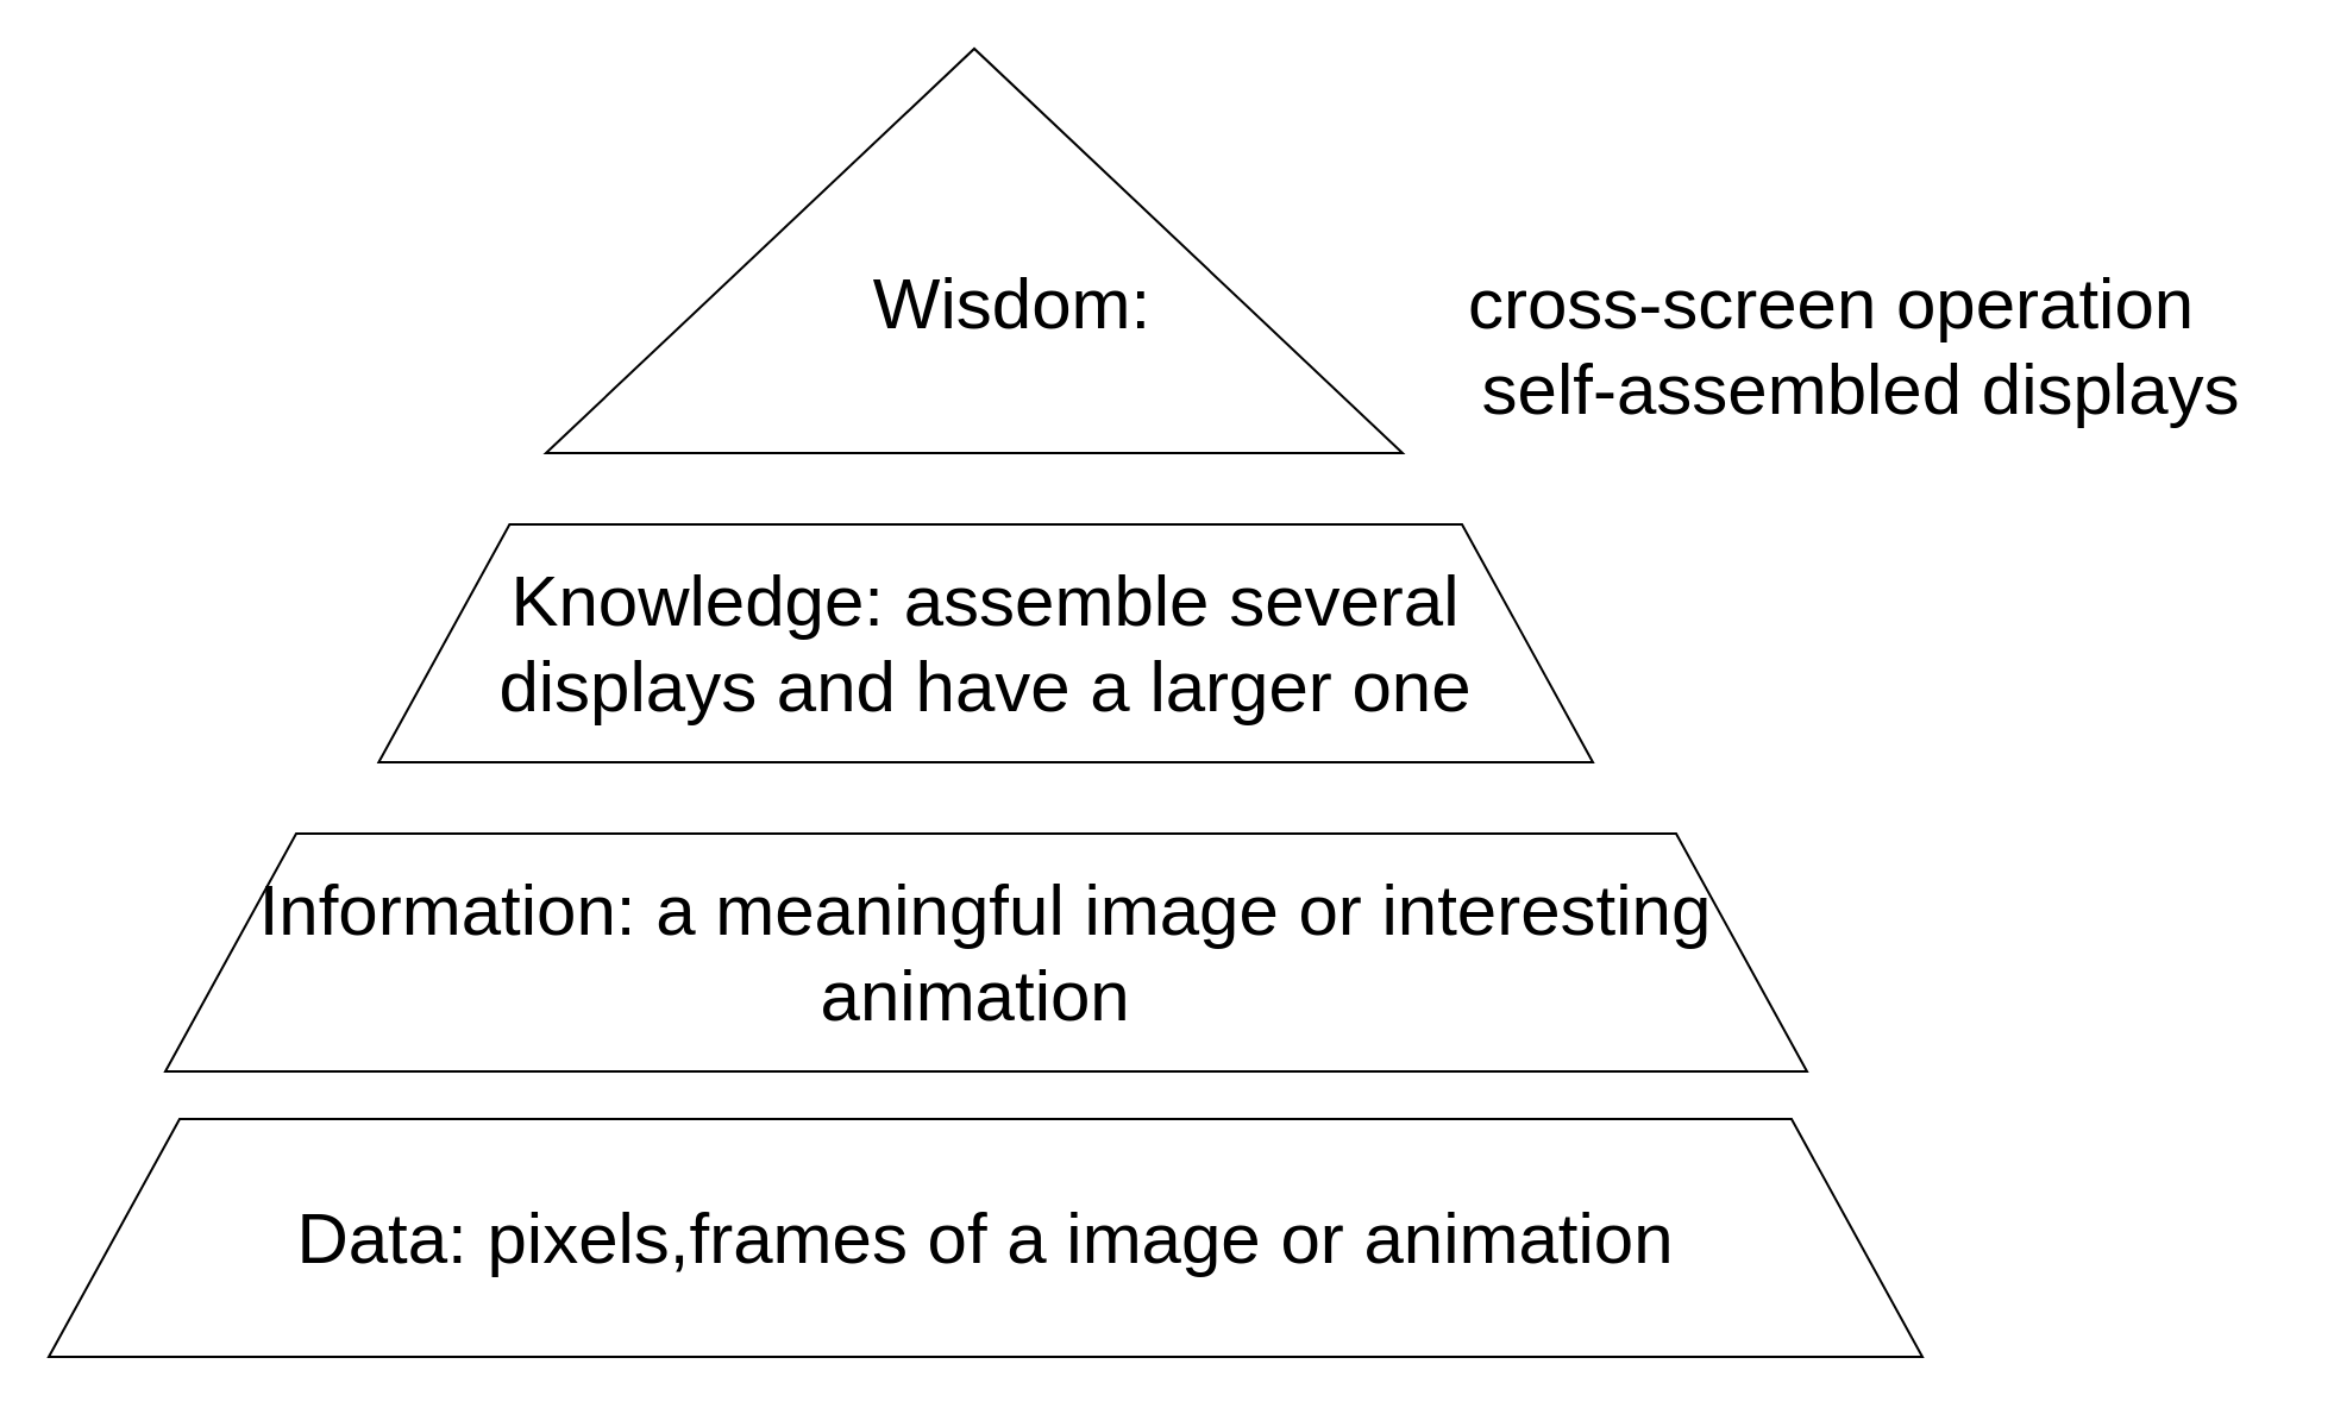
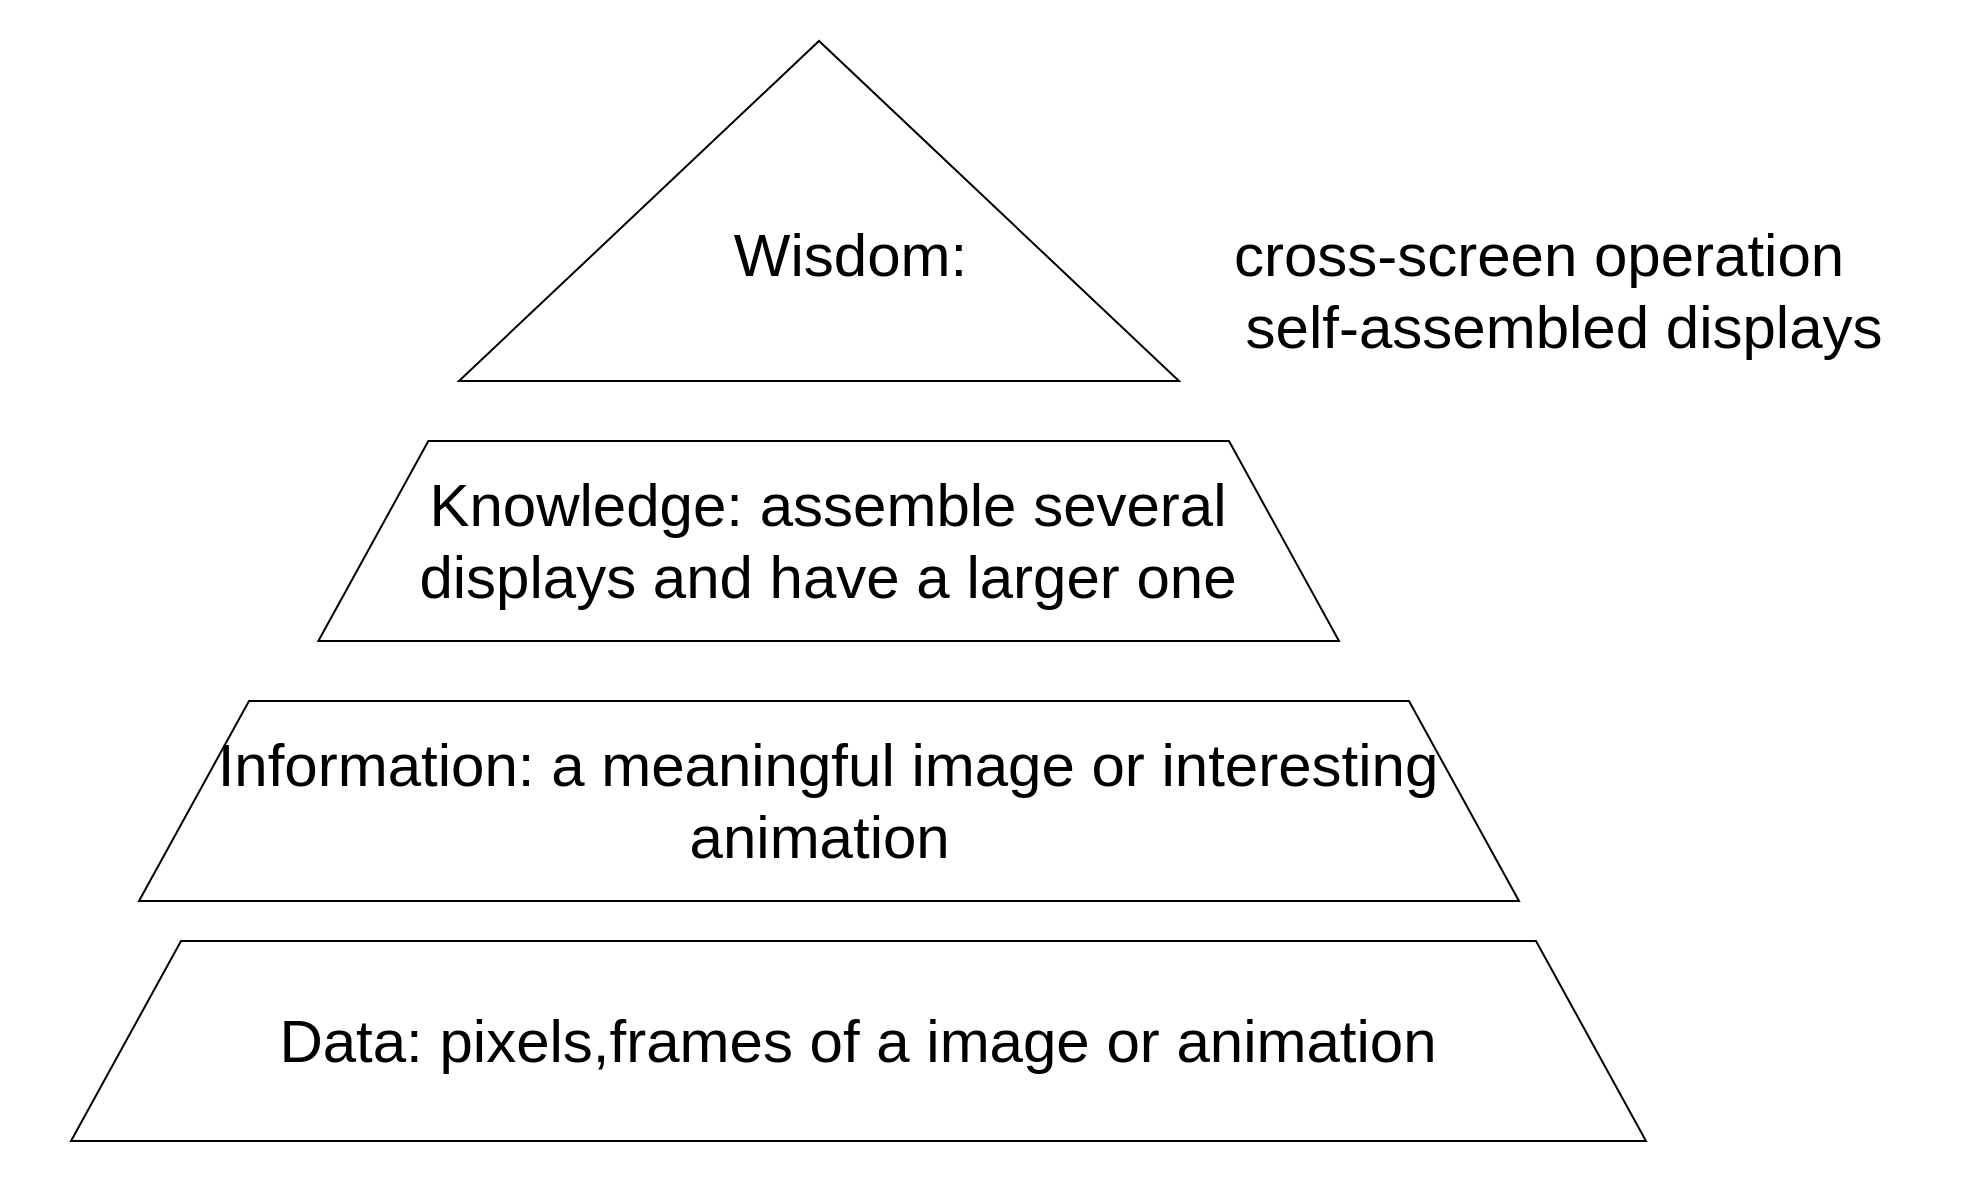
- <mxCell id="4" value="&lt;font style=&quot;font-size: 30px;&quot;&gt;Data: pixels,frames of a image or animation&lt;/font&gt;" style="shape=trapezoid;perimeter=trapezoidPerimeter;whiteSpace=wrap;html=1;fixedSize=1;size=55;" vertex="1" parent="1"><mxGeometry x="20" y="470" width="787.5" height="100" as="geometry" /></mxCell>
+ <mxCell id="4" value="&lt;font style=&quot;font-size: 30px;&quot;&gt;Data: pixels,frames of a image or animation&lt;/font&gt;" style="shape=trapezoid;perimeter=trapezoidPerimeter;whiteSpace=wrap;html=1;fixedSize=1;size=55;" vertex="1" parent="1"><mxGeometry x="35" y="470" width="787.5" height="100" as="geometry" /></mxCell>
